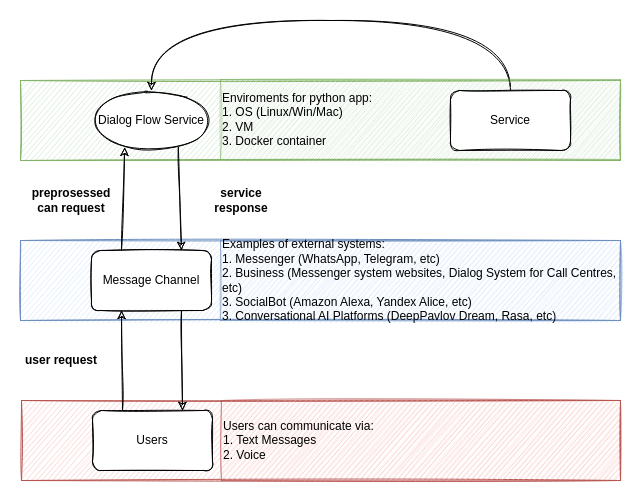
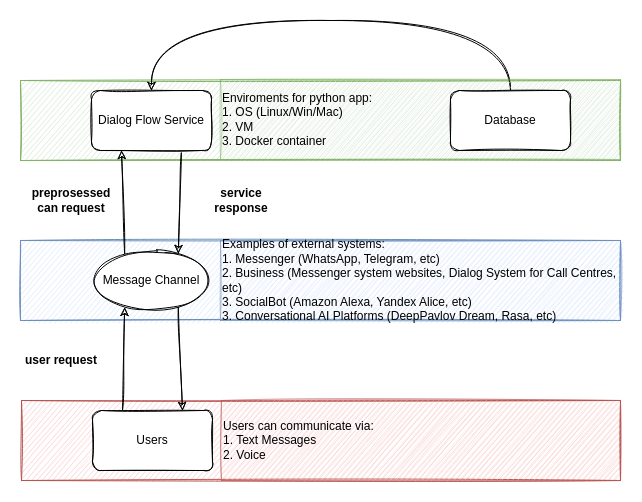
- <mxCell id="6" value="Dialog Flow Service" style="ellipse;whiteSpace=wrap;html=1;sketch=1;" parent="1" vertex="1"><mxGeometry x="91" y="90" width="120" height="60" as="geometry" /></mxCell>
+ <mxCell id="6" value="Dialog Flow Service" style="rounded=1;whiteSpace=wrap;html=1;sketch=1;" parent="1" vertex="1"><mxGeometry x="91" y="90" width="120" height="60" as="geometry" /></mxCell>
- <mxCell id="19" value="Service" style="rounded=1;whiteSpace=wrap;html=1;sketch=1;" parent="1" vertex="1"><mxGeometry x="450" y="90" width="120" height="60" as="geometry" /></mxCell>
+ <mxCell id="19" value="Database" style="rounded=1;whiteSpace=wrap;html=1;sketch=1;" parent="1" vertex="1"><mxGeometry x="450" y="90" width="120" height="60" as="geometry" /></mxCell>
- <mxCell id="7" value="&lt;span class=&quot;VIiyi&quot; lang=&quot;en&quot;&gt;Message Channel&lt;/span&gt;" style="rounded=1;whiteSpace=wrap;html=1;sketch=1;" parent="1" vertex="1"><mxGeometry x="91" y="250" width="120" height="60" as="geometry" /></mxCell>
+ <mxCell id="7" value="&lt;span class=&quot;VIiyi&quot; lang=&quot;en&quot;&gt;Message Channel&lt;/span&gt;" style="ellipse;whiteSpace=wrap;html=1;sketch=1;" parent="1" vertex="1"><mxGeometry x="91" y="250" width="120" height="60" as="geometry" /></mxCell>
